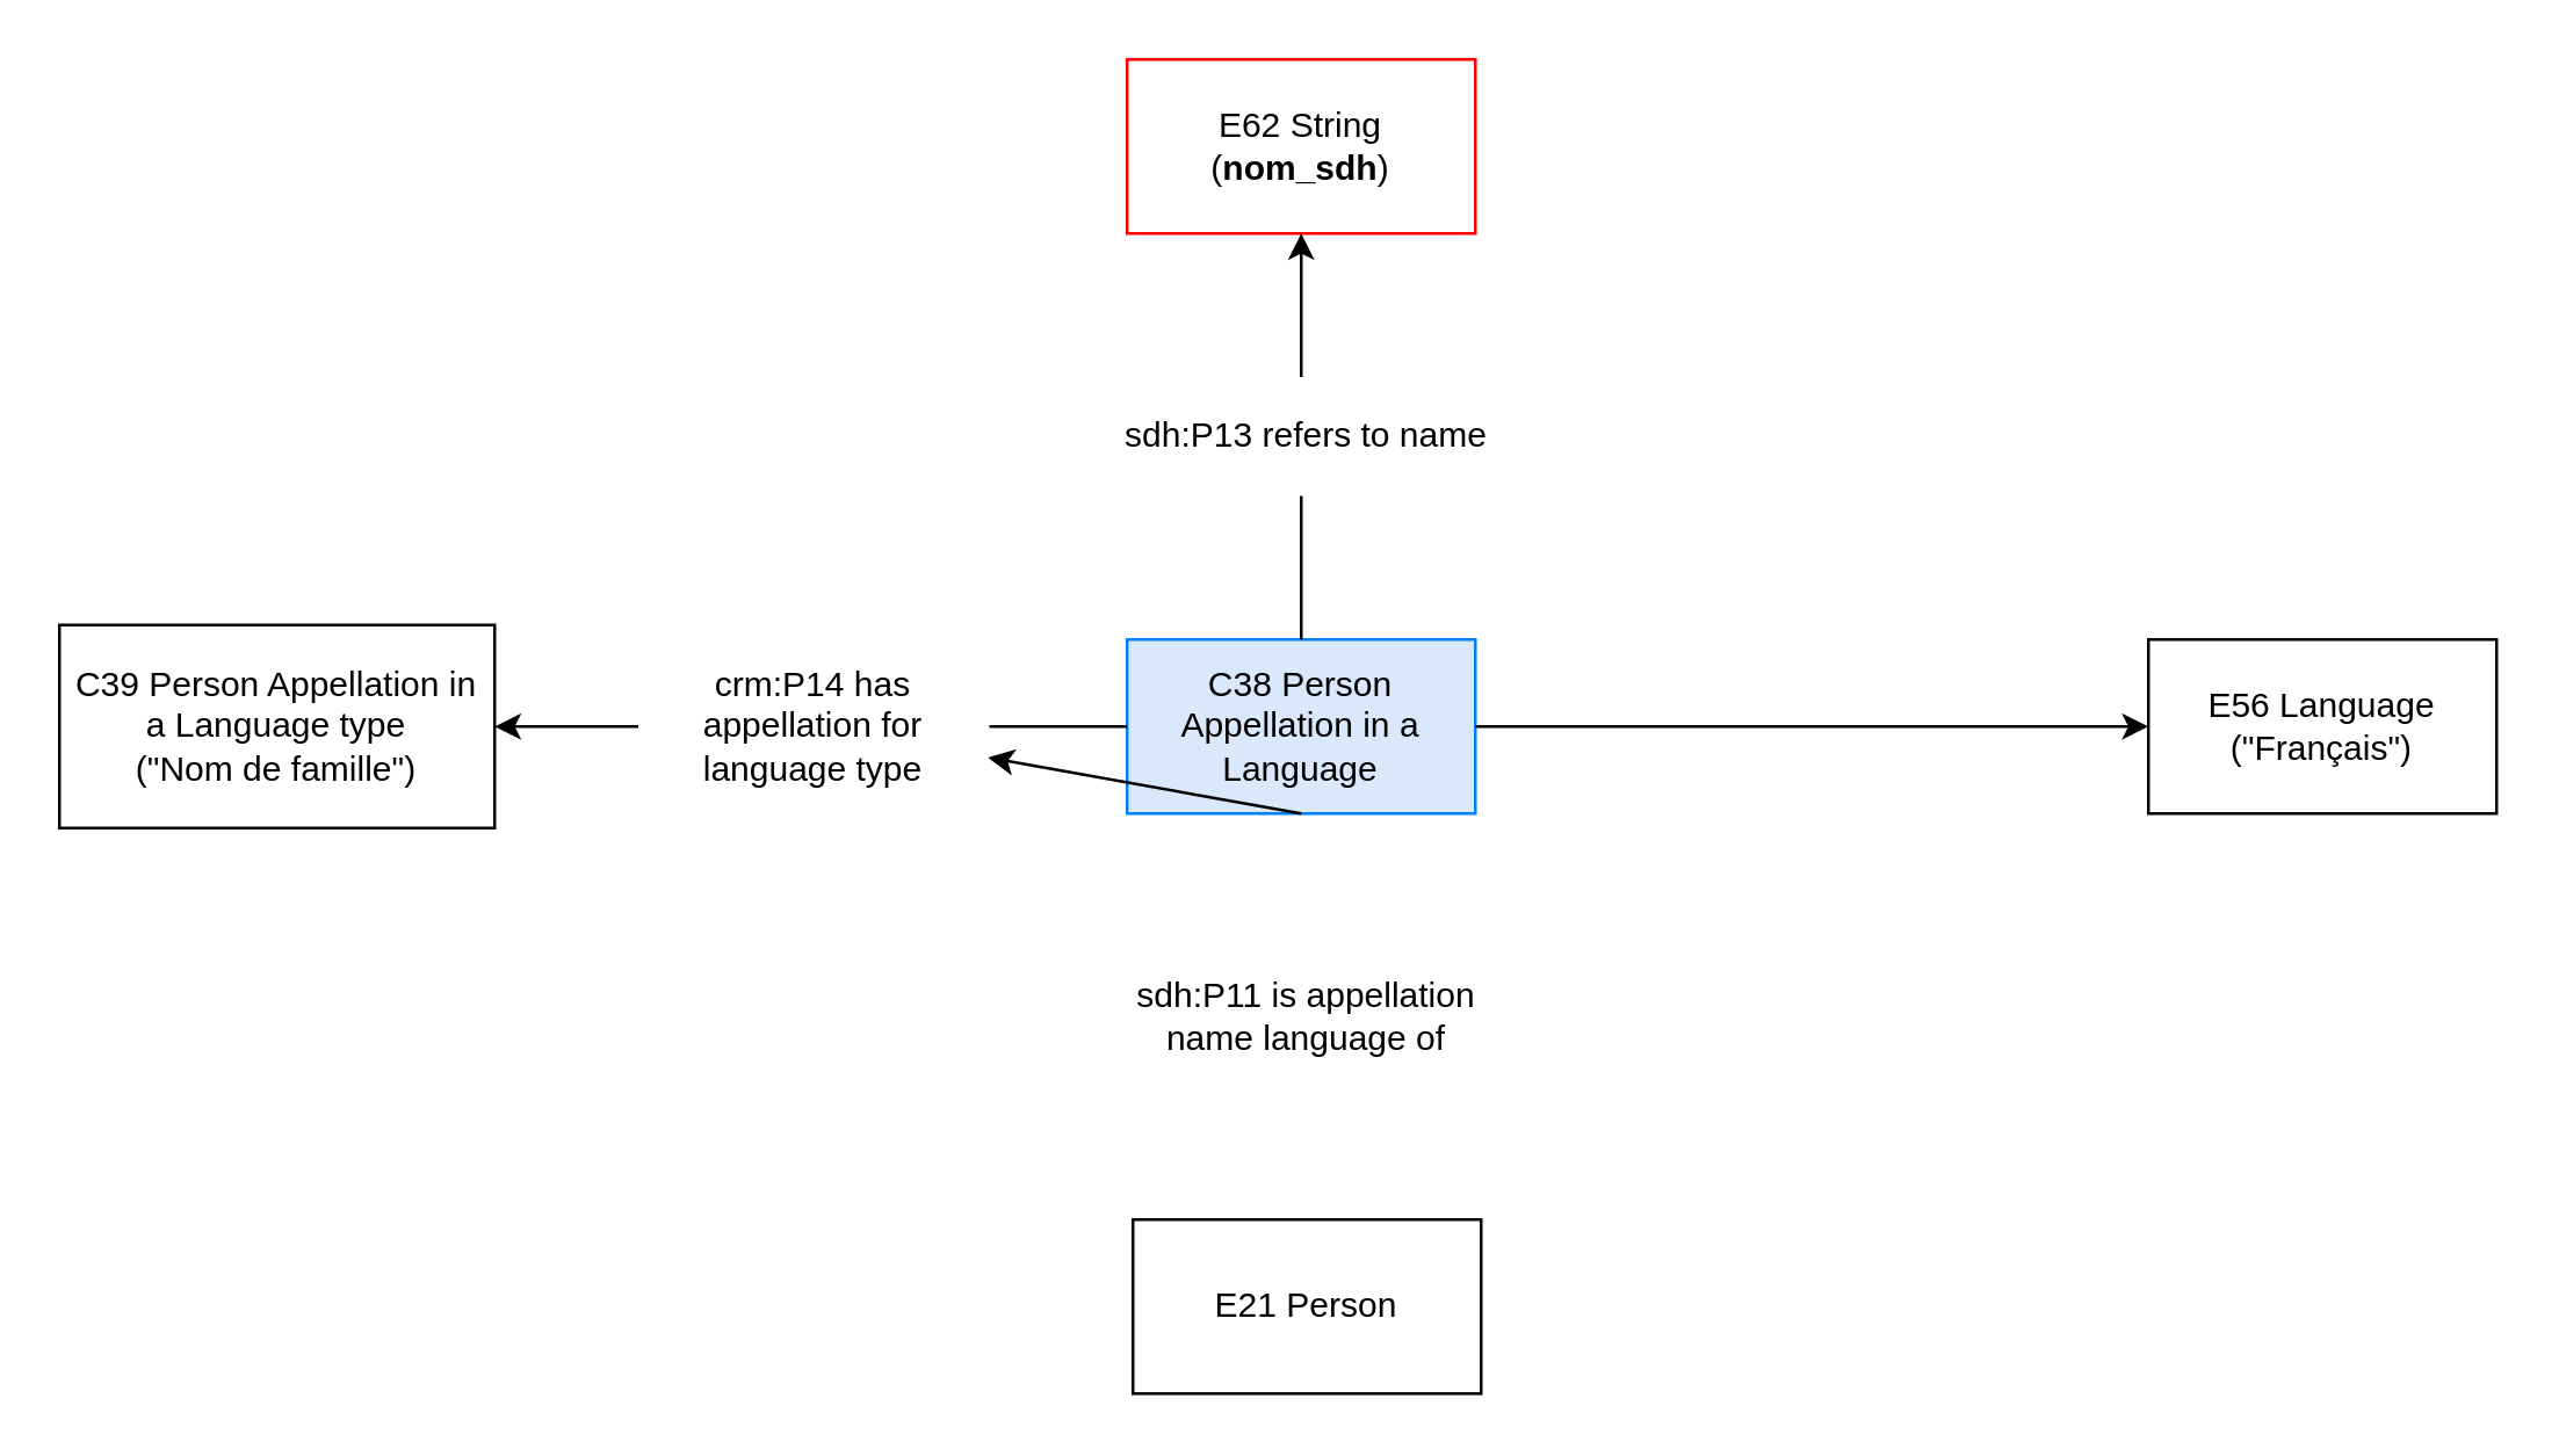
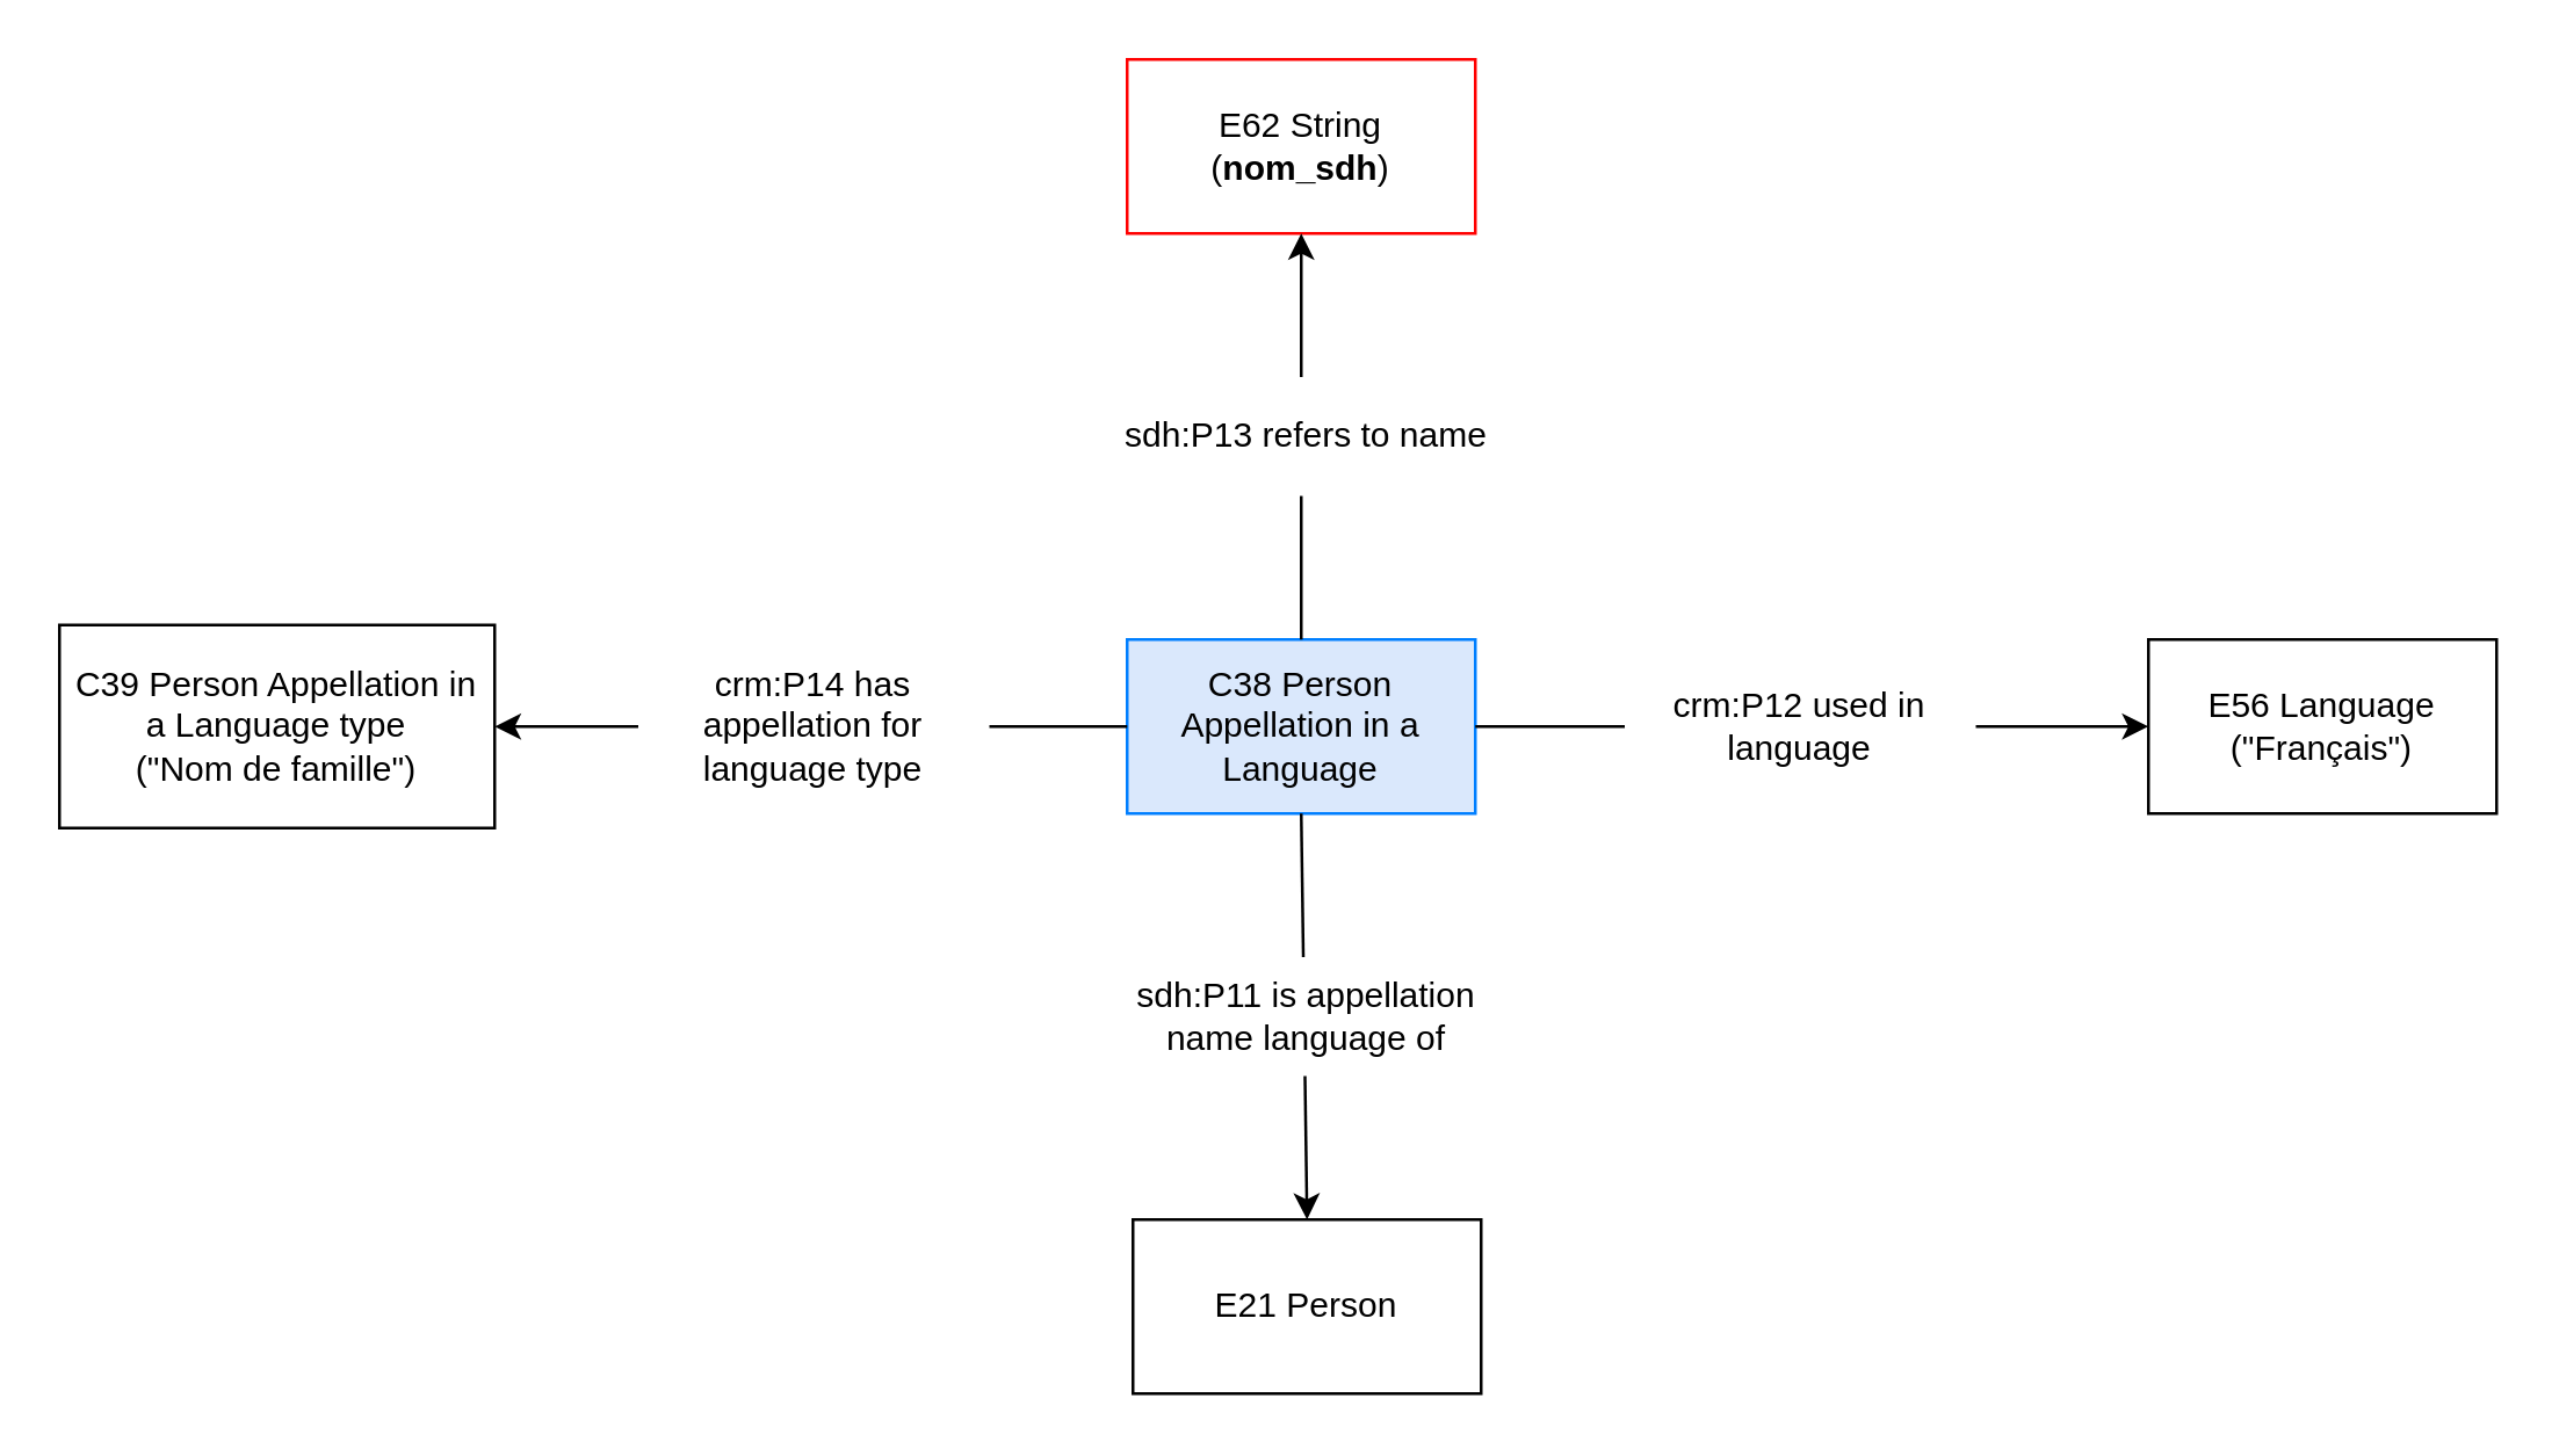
+ <mxCell id="11" value="crm:P12 used in language" style="rounded=0;whiteSpace=wrap;html=1;strokeColor=#FFFFFF;" parent="1" vertex="1"><mxGeometry x="560" y="230" width="120" height="40" as="geometry" /></mxCell>
- <mxCell id="13" value="" style="endArrow=classic;html=1;rounded=0;exitX=0.5;exitY=1;exitDx=0;exitDy=0;" parent="1" source="4" target="10" edge="1"><mxGeometry width="50" height="50" relative="1" as="geometry"><mxPoint x="450" y="290" as="sourcePoint" /><mxPoint x="-190" y="459" as="targetPoint" /></mxGeometry></mxCell>
+ <mxCell id="13" value="" style="endArrow=classic;html=1;rounded=0;entryX=0.5;entryY=0;entryDx=0;entryDy=0;exitX=0.5;exitY=1;exitDx=0;exitDy=0;" parent="1" source="4" target="12" edge="1"><mxGeometry width="50" height="50" relative="1" as="geometry"><mxPoint x="450" y="290" as="sourcePoint" /><mxPoint x="-190" y="459" as="targetPoint" /></mxGeometry></mxCell>
